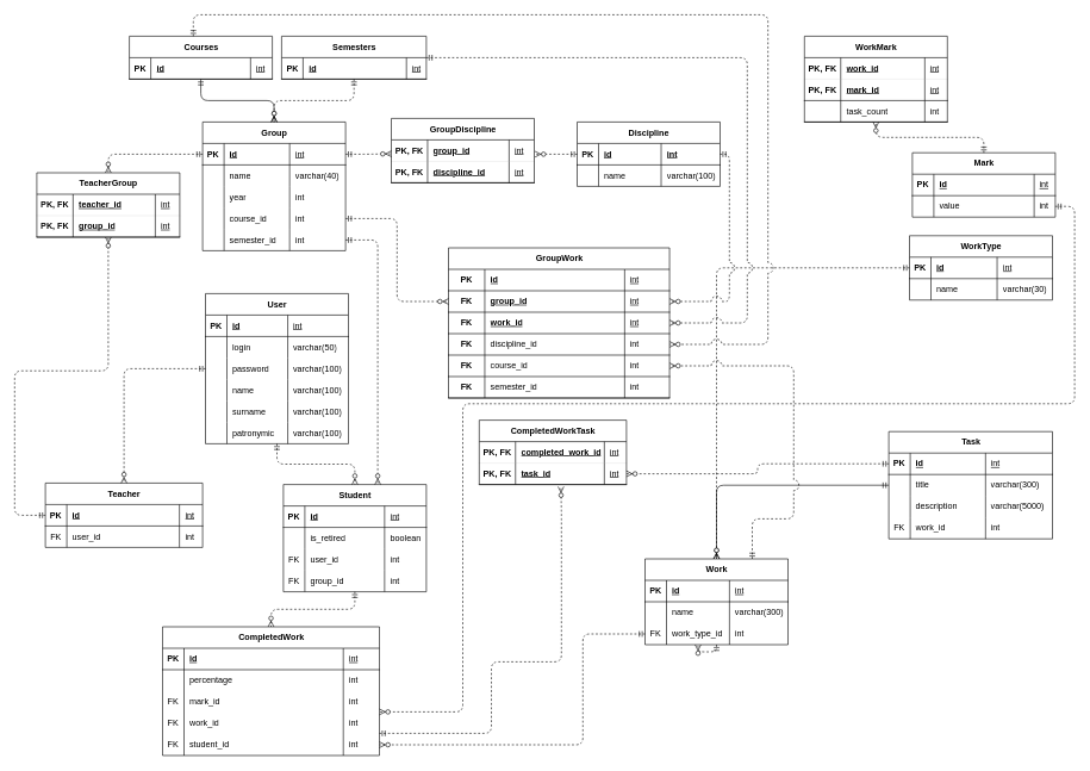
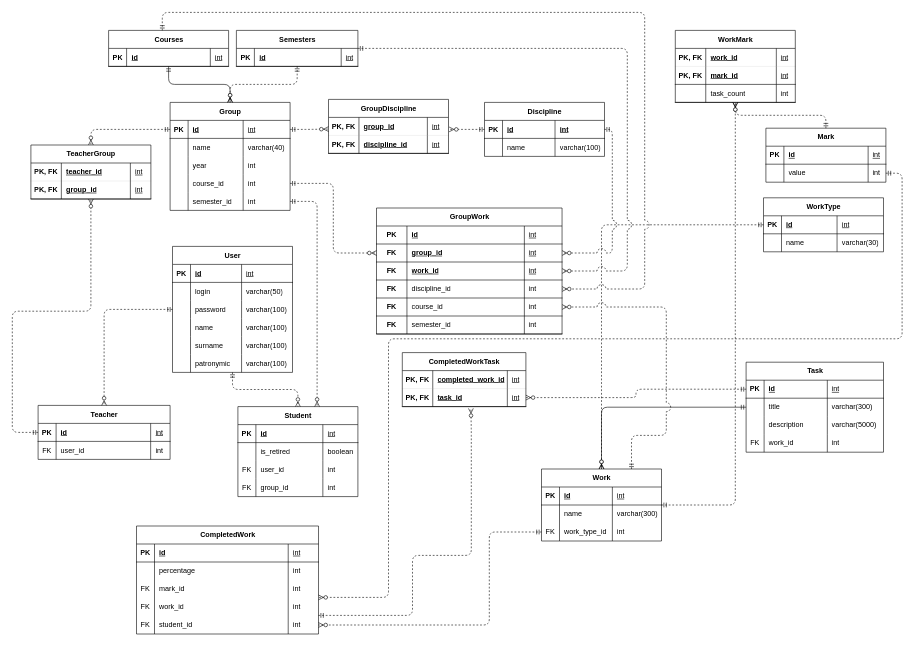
- <mxCell id="227" value="" style="edgeStyle=orthogonalEdgeStyle;fontSize=12;html=1;endArrow=ERzeroToMany;startArrow=ERmandOne;rounded=1;dashed=1;" parent="1" source="45" target="206" edge="1"><mxGeometry width="100" height="100" relative="1" as="geometry"><mxPoint x="217" y="921" as="sourcePoint" /><mxPoint x="507" y="910" as="targetPoint" /></mxGeometry></mxCell>
- <mxCell id="144" value="" style="edgeStyle=orthogonalEdgeStyle;fontSize=12;html=1;endArrow=ERzeroToMany;startArrow=ERmandOne;rounded=1;dashed=1;" parent="1" source="106" target="117" edge="1"><mxGeometry width="100" height="100" relative="1" as="geometry"><mxPoint x="847" y="750" as="sourcePoint" /><mxPoint x="907" y="750" as="targetPoint" /></mxGeometry></mxCell>
+ <mxCell id="144" value="" style="edgeStyle=orthogonalEdgeStyle;fontSize=12;html=1;endArrow=ERzeroToMany;startArrow=ERmandOne;rounded=1;dashed=1;" parent="1" source="106" target="130" edge="1"><mxGeometry width="100" height="100" relative="1" as="geometry"><mxPoint x="847" y="750" as="sourcePoint" /><mxPoint x="907" y="750" as="targetPoint" /></mxGeometry></mxCell>
